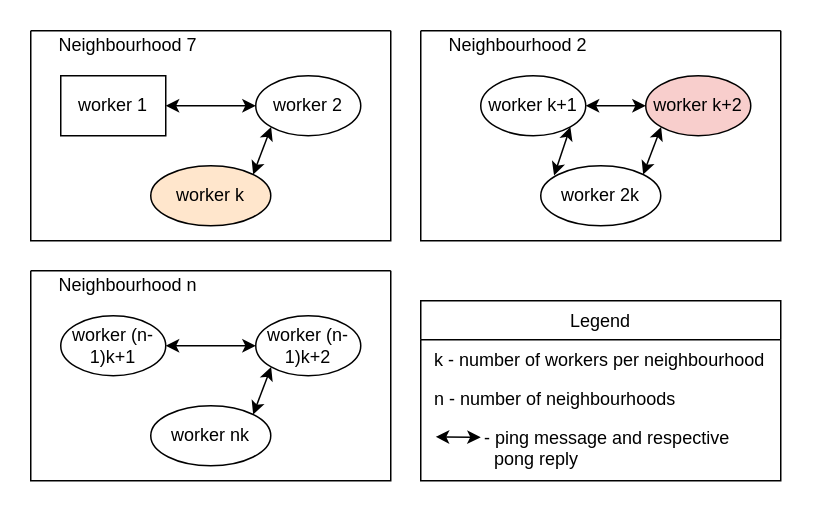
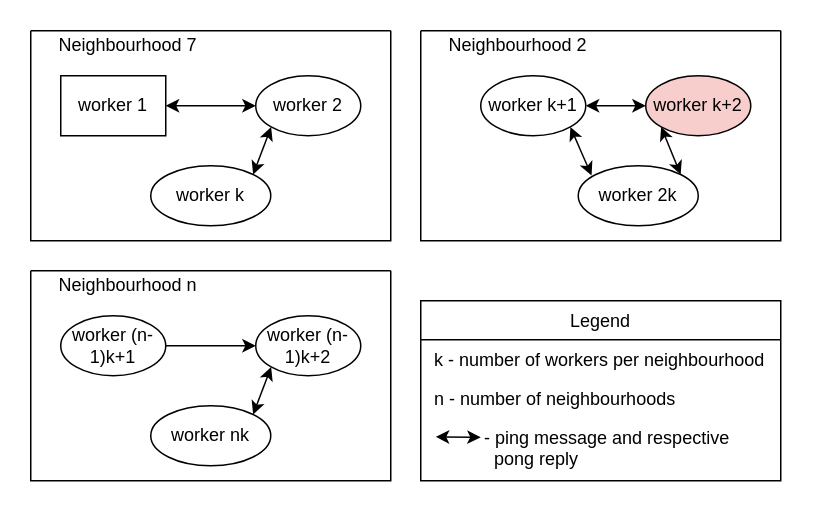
- <mxCell id="6" value="worker k" style="ellipse;whiteSpace=wrap;html=1;align=center;fillColor=#ffe6cc;" vertex="1" parent="2"><mxGeometry x="80" y="90" width="80" height="40" as="geometry" /></mxCell>
+ <mxCell id="6" value="worker k" style="ellipse;whiteSpace=wrap;html=1;align=center;" vertex="1" parent="2"><mxGeometry x="80" y="90" width="80" height="40" as="geometry" /></mxCell>
- <mxCell id="13" value="worker 2k" style="ellipse;whiteSpace=wrap;html=1;align=center;" vertex="1" parent="9"><mxGeometry x="80" y="90" width="80" height="40" as="geometry" /></mxCell>
+ <mxCell id="13" value="worker 2k" style="ellipse;whiteSpace=wrap;html=1;align=center;" vertex="1" parent="9"><mxGeometry x="105" y="90" width="80" height="40" as="geometry" /></mxCell>
- <mxCell id="22" value="" style="endArrow=classic;startArrow=classic;html=1;exitX=0;exitY=0.5;exitDx=0;exitDy=0;entryX=1;entryY=0.5;entryDx=0;entryDy=0;" edge="1" parent="17" source="19" target="20"><mxGeometry width="50" height="50" relative="1" as="geometry"><mxPoint x="150" y="160" as="sourcePoint" /><mxPoint x="200" y="110" as="targetPoint" /></mxGeometry></mxCell>
+ <mxCell id="22" value="" style="endArrow=none;startArrow=classic;html=1;exitX=0;exitY=0.5;exitDx=0;exitDy=0;entryX=1;entryY=0.5;entryDx=0;entryDy=0;" edge="1" parent="17" source="19" target="20"><mxGeometry width="50" height="50" relative="1" as="geometry"><mxPoint x="150" y="160" as="sourcePoint" /><mxPoint x="200" y="110" as="targetPoint" /></mxGeometry></mxCell>
